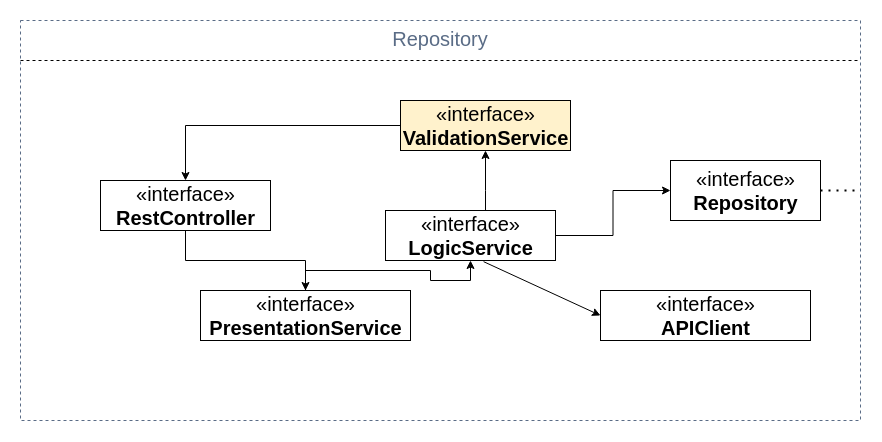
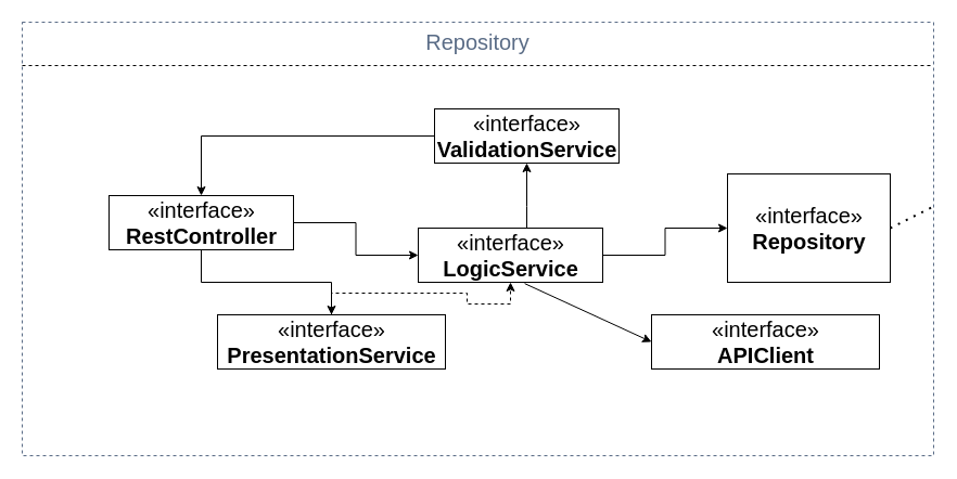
- <mxCell id="7" value="«interface»&lt;br&gt;&lt;b&gt;ValidationService&lt;/b&gt;" style="html=1;fontSize=20;fillColor=#fff2cc;" parent="1" vertex="1"><mxGeometry x="400" y="100" width="170" height="50" as="geometry" /></mxCell>
+ <mxCell id="7" value="«interface»&lt;br&gt;&lt;b&gt;ValidationService&lt;/b&gt;" style="html=1;fontSize=20;" parent="1" vertex="1"><mxGeometry x="400" y="100" width="170" height="50" as="geometry" /></mxCell>
- <mxCell id="8" value="«interface»&lt;br&gt;&lt;b&gt;Repository&lt;/b&gt;" style="html=1;fontSize=20;" parent="1" vertex="1"><mxGeometry x="670" y="160" width="150" height="60" as="geometry" /></mxCell>
+ <mxCell id="8" value="«interface»&lt;br&gt;&lt;b&gt;Repository&lt;/b&gt;" style="html=1;fontSize=20;" parent="1" vertex="1"><mxGeometry x="670" y="160" width="150" height="100" as="geometry" /></mxCell>
+ <mxCell id="3" value="" style="edgeStyle=orthogonalEdgeStyle;rounded=0;orthogonalLoop=1;jettySize=auto;html=1;fontSize=20;" parent="1" source="5" target="11" edge="1"><mxGeometry relative="1" as="geometry" /></mxCell>
- <mxCell id="13" value="" style="edgeStyle=orthogonalEdgeStyle;rounded=0;orthogonalLoop=1;jettySize=auto;html=1;fontSize=20;" parent="1" source="14" target="11" edge="1"><mxGeometry relative="1" as="geometry" /></mxCell>
+ <mxCell id="13" value="" style="edgeStyle=orthogonalEdgeStyle;rounded=0;orthogonalLoop=1;jettySize=auto;html=1;fontSize=20;dashed=1;" parent="1" source="14" target="11" edge="1"><mxGeometry relative="1" as="geometry" /></mxCell>
